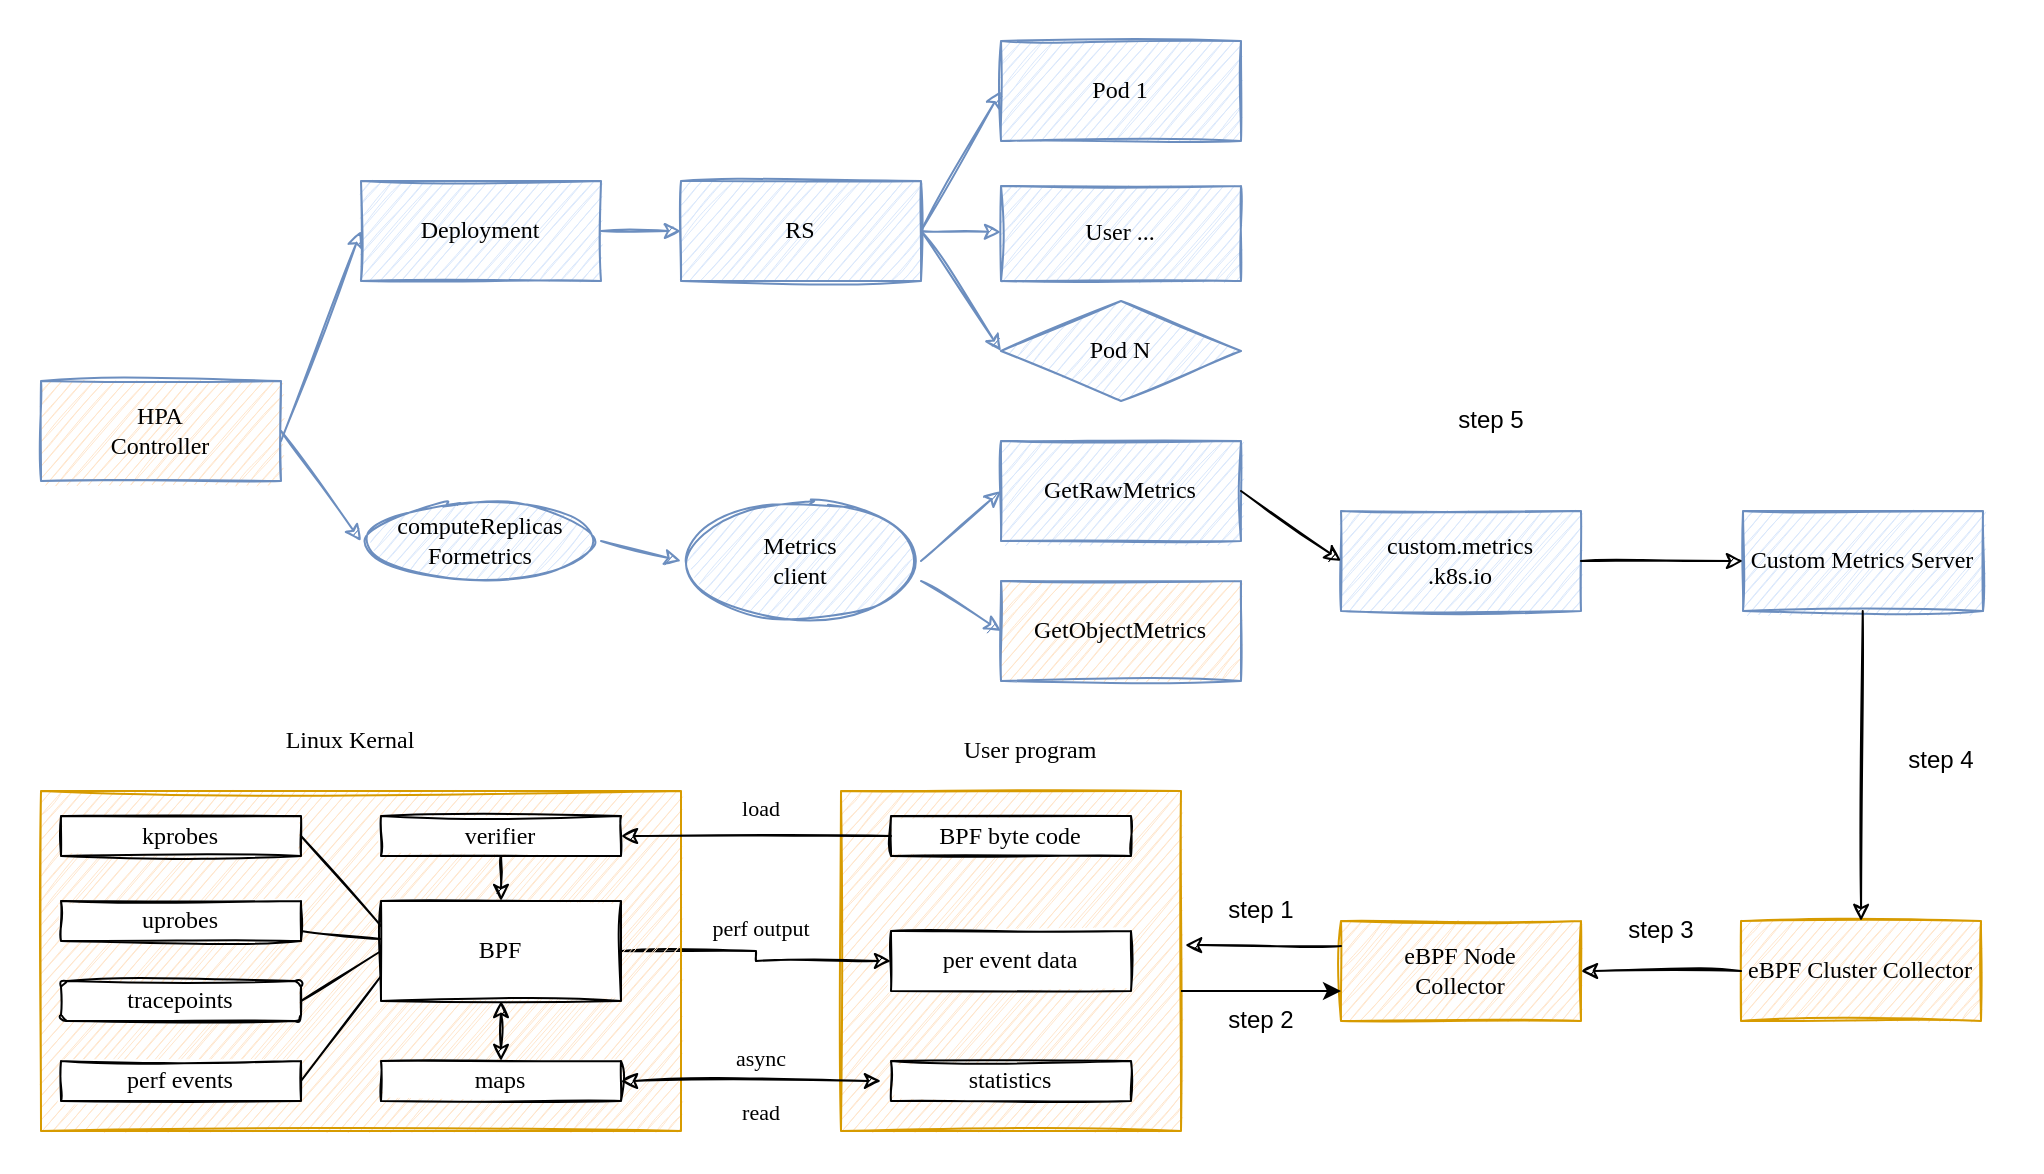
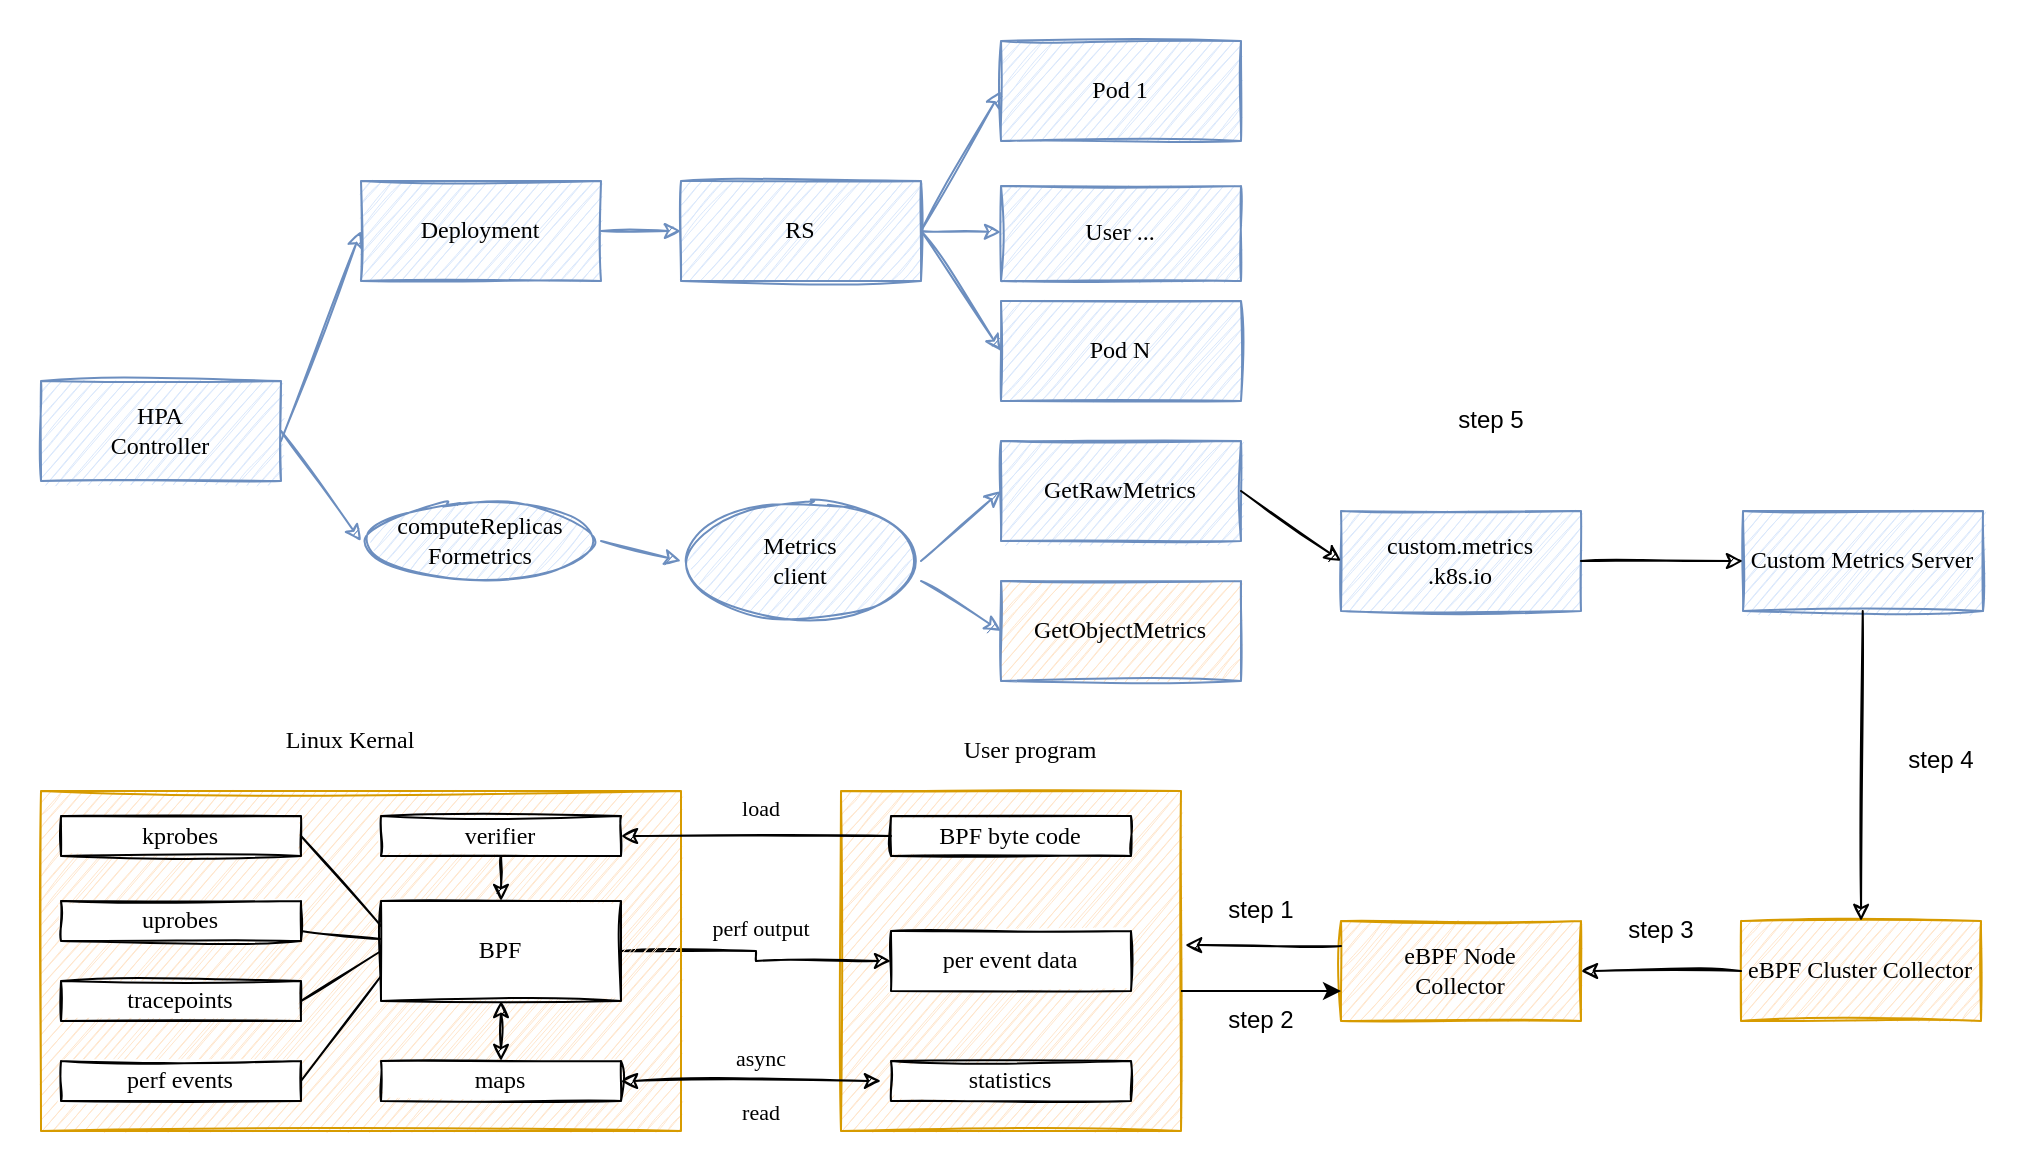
- <mxCell id="17" value="Pod N" style="rhombus;whiteSpace=wrap;html=1;sketch=1;fillStyle=auto;fontFamily=Comic Sans MS;fillColor=#dae8fc;strokeColor=#6c8ebf;" parent="1" vertex="1"><mxGeometry x="500" y="150" width="120" height="50" as="geometry" /></mxCell>
+ <mxCell id="17" value="Pod N" style="rounded=0;whiteSpace=wrap;html=1;sketch=1;fillStyle=auto;fontFamily=Comic Sans MS;fillColor=#dae8fc;strokeColor=#6c8ebf;" parent="1" vertex="1"><mxGeometry x="500" y="150" width="120" height="50" as="geometry" /></mxCell>
- <mxCell id="2" value="HPA&lt;br&gt;Controller" style="rounded=0;whiteSpace=wrap;html=1;sketch=1;fillStyle=auto;fontFamily=Comic Sans MS;fillColor=#ffe6cc;strokeColor=#6c8ebf;" parent="1" vertex="1"><mxGeometry x="20" y="190" width="120" height="50" as="geometry" /></mxCell>
+ <mxCell id="2" value="HPA&lt;br&gt;Controller" style="rounded=0;whiteSpace=wrap;html=1;sketch=1;fillStyle=auto;fontFamily=Comic Sans MS;fillColor=#dae8fc;strokeColor=#6c8ebf;" parent="1" vertex="1"><mxGeometry x="20" y="190" width="120" height="50" as="geometry" /></mxCell>
- <mxCell id="34" value="tracepoints" style="whiteSpace=wrap;html=1;sketch=1;fillStyle=auto;fontFamily=Comic Sans MS;rounded=1;" parent="1" vertex="1"><mxGeometry x="30" y="490" width="120" height="20" as="geometry" /></mxCell>
+ <mxCell id="34" value="tracepoints" style="rounded=0;whiteSpace=wrap;html=1;sketch=1;fillStyle=auto;fontFamily=Comic Sans MS;" parent="1" vertex="1"><mxGeometry x="30" y="490" width="120" height="20" as="geometry" /></mxCell>
